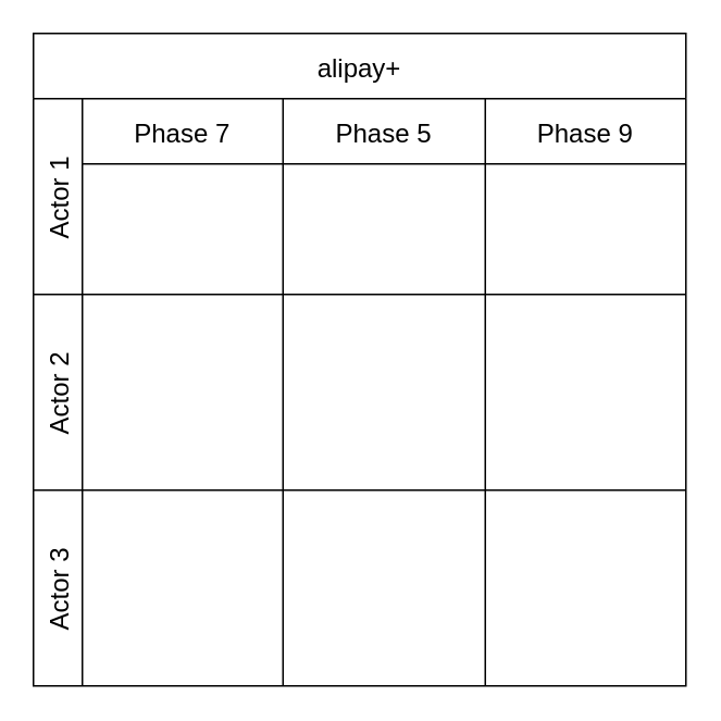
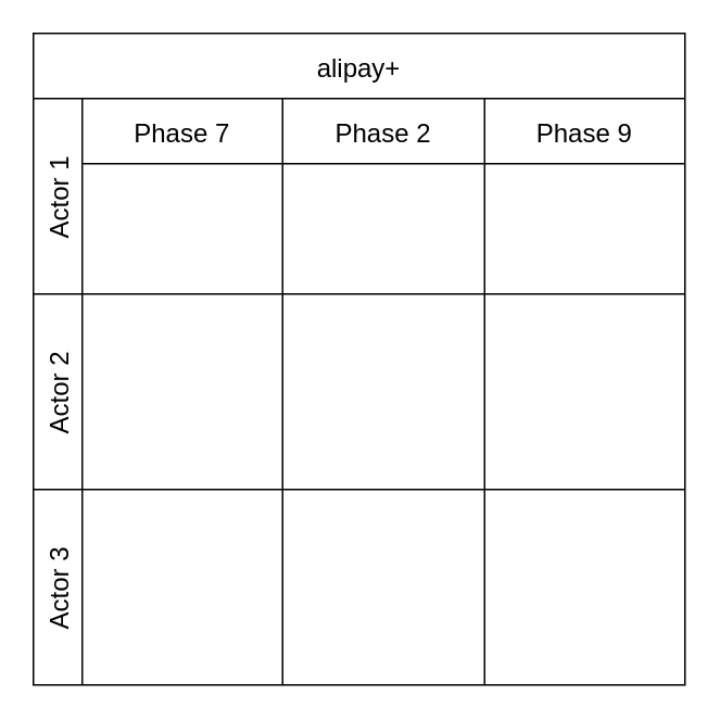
- <mxCell id="5" value="Phase 5" style="swimlane;swimlaneHead=0;swimlaneBody=0;fontStyle=0;strokeColor=inherit;connectable=0;fillColor=none;startSize=40;collapsible=0;recursiveResize=0;expand=0;fontSize=16;" vertex="1" parent="3"><mxGeometry x="153" width="124" height="120" as="geometry"><mxRectangle width="124" height="120" as="alternateBounds" /></mxGeometry></mxCell>
+ <mxCell id="5" value="Phase 2" style="swimlane;swimlaneHead=0;swimlaneBody=0;fontStyle=0;strokeColor=inherit;connectable=0;fillColor=none;startSize=40;collapsible=0;recursiveResize=0;expand=0;fontSize=16;" vertex="1" parent="3"><mxGeometry x="153" width="124" height="120" as="geometry"><mxRectangle width="124" height="120" as="alternateBounds" /></mxGeometry></mxCell>
